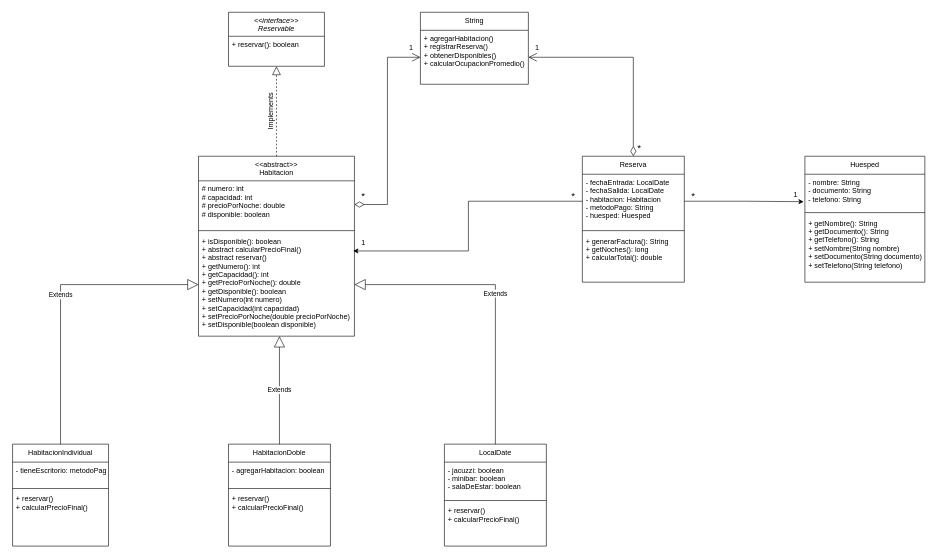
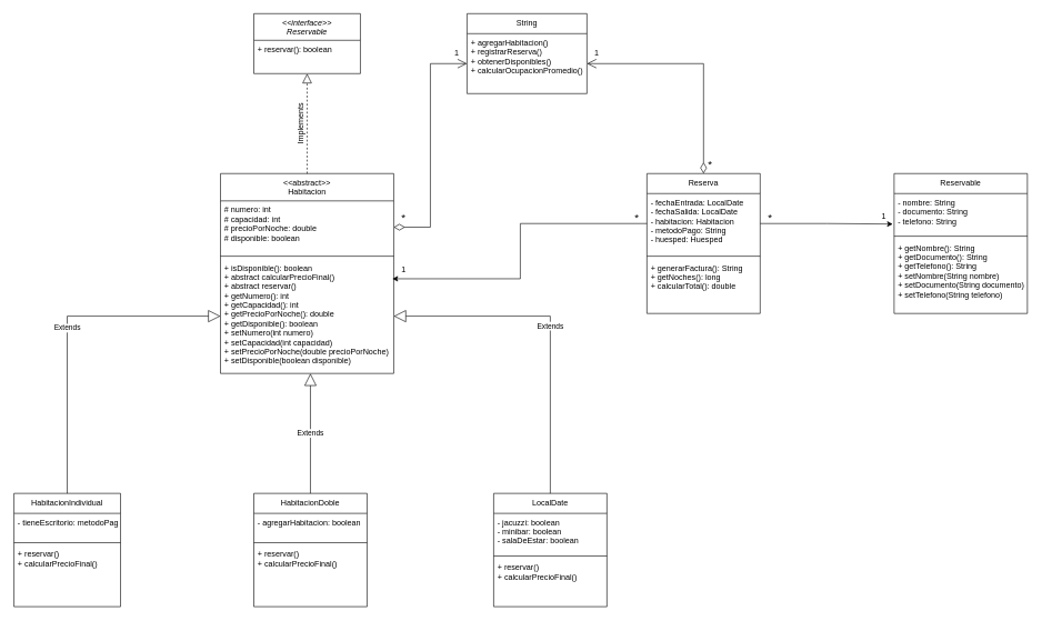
- <mxCell id="20" value="Huesped" style="swimlane;fontStyle=0;align=center;verticalAlign=top;childLayout=stackLayout;horizontal=1;startSize=30;horizontalStack=0;resizeParent=1;resizeLast=0;collapsible=1;marginBottom=0;rounded=0;shadow=0;strokeWidth=1;" vertex="1" parent="1"><mxGeometry x="1341" y="260" width="200" height="210" as="geometry"><mxRectangle x="550" y="140" width="160" height="26" as="alternateBounds" /></mxGeometry></mxCell>
+ <mxCell id="20" value="Reservable" style="swimlane;fontStyle=0;align=center;verticalAlign=top;childLayout=stackLayout;horizontal=1;startSize=30;horizontalStack=0;resizeParent=1;resizeLast=0;collapsible=1;marginBottom=0;rounded=0;shadow=0;strokeWidth=1;" vertex="1" parent="1"><mxGeometry x="1341" y="260" width="200" height="210" as="geometry"><mxRectangle x="550" y="140" width="160" height="26" as="alternateBounds" /></mxGeometry></mxCell>
